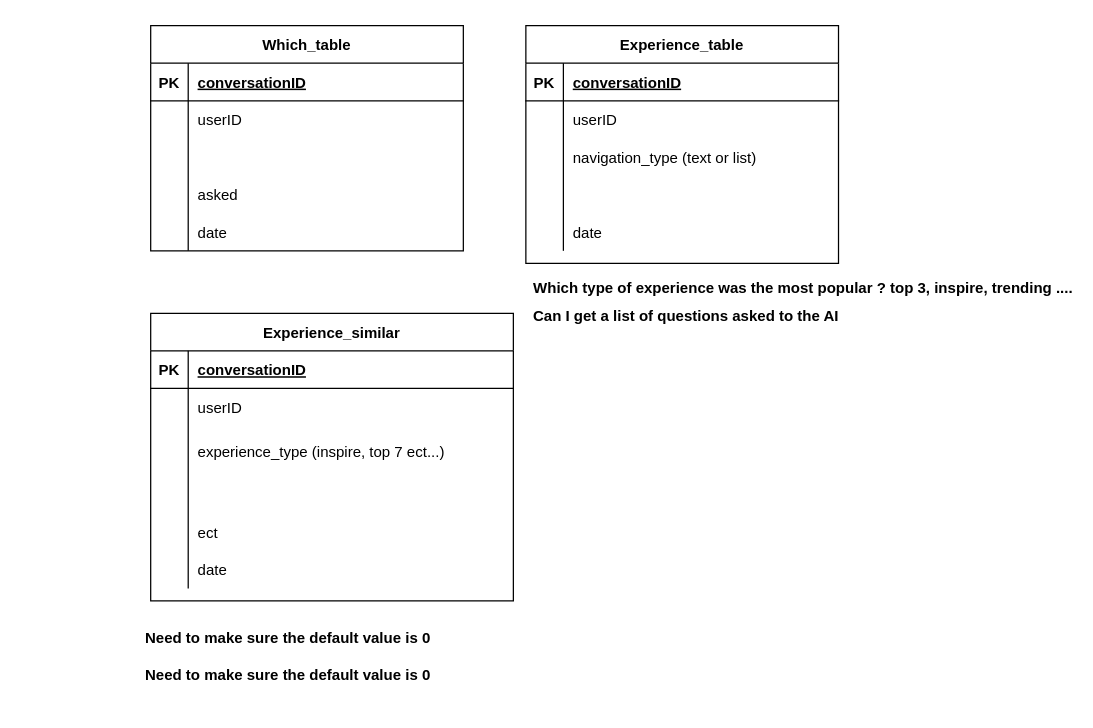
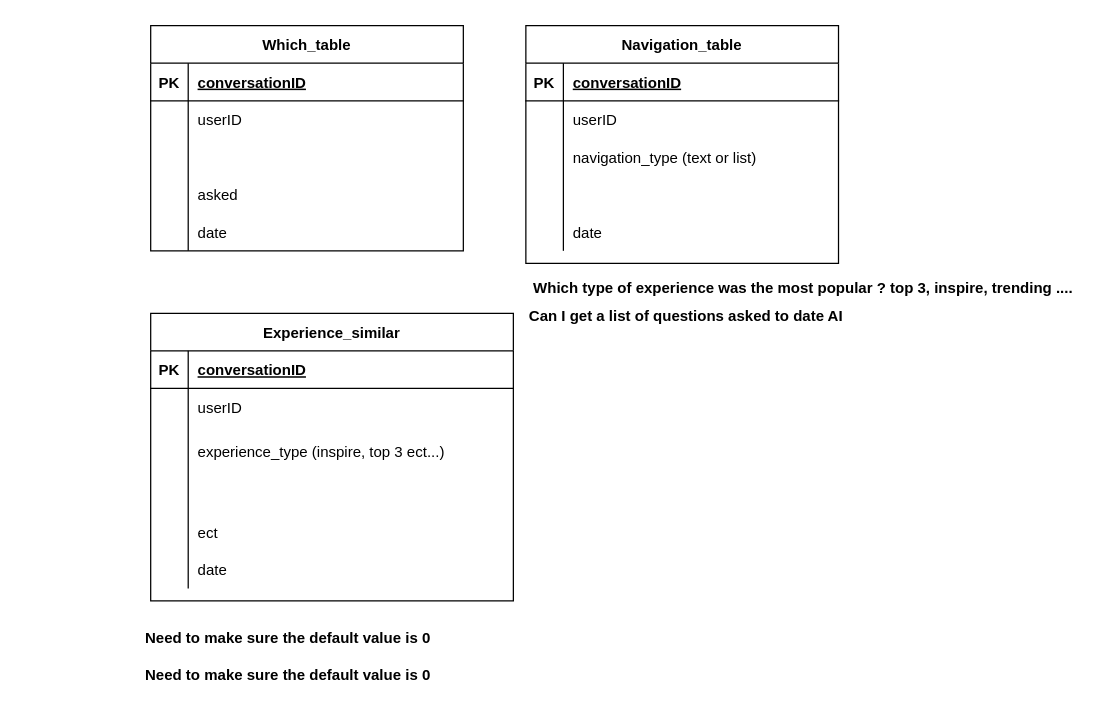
- <mxCell id="17" value="Experience_table" style="shape=table;startSize=30;container=1;collapsible=1;childLayout=tableLayout;fixedRows=1;rowLines=0;fontStyle=1;align=center;resizeLast=1;" vertex="1" parent="1"><mxGeometry x="420" y="20" width="250" height="190" as="geometry" /></mxCell>
+ <mxCell id="17" value="Navigation_table" style="shape=table;startSize=30;container=1;collapsible=1;childLayout=tableLayout;fixedRows=1;rowLines=0;fontStyle=1;align=center;resizeLast=1;" vertex="1" parent="1"><mxGeometry x="420" y="20" width="250" height="190" as="geometry" /></mxCell>
- <mxCell id="51" value="&lt;span style=&quot;text-wrap: nowrap;&quot;&gt;Can I get a list of questions asked to the AI&amp;nbsp;&lt;/span&gt;" style="text;html=1;align=center;verticalAlign=middle;whiteSpace=wrap;rounded=0;fontStyle=1" vertex="1" parent="1"><mxGeometry x="340" y="233" width="420" height="40" as="geometry" /></mxCell>
+ <mxCell id="51" value="&lt;span style=&quot;text-wrap: nowrap;&quot;&gt;Can I get a list of questions asked to date AI&amp;nbsp;&lt;/span&gt;" style="text;html=1;align=center;verticalAlign=middle;whiteSpace=wrap;rounded=0;fontStyle=1" vertex="1" parent="1"><mxGeometry x="340" y="233" width="420" height="40" as="geometry" /></mxCell>
- <mxCell id="41" value="experience_type (inspire, top 7 ect...)" style="shape=partialRectangle;overflow=hidden;connectable=0;fillColor=none;top=0;left=0;bottom=0;right=0;align=left;spacingLeft=6;" vertex="1" parent="39"><mxGeometry x="30" width="260" height="40" as="geometry"><mxRectangle width="260" height="40" as="alternateBounds" /></mxGeometry></mxCell>
+ <mxCell id="41" value="experience_type (inspire, top 3 ect...)" style="shape=partialRectangle;overflow=hidden;connectable=0;fillColor=none;top=0;left=0;bottom=0;right=0;align=left;spacingLeft=6;" vertex="1" parent="39"><mxGeometry x="30" width="260" height="40" as="geometry"><mxRectangle width="260" height="40" as="alternateBounds" /></mxGeometry></mxCell>
